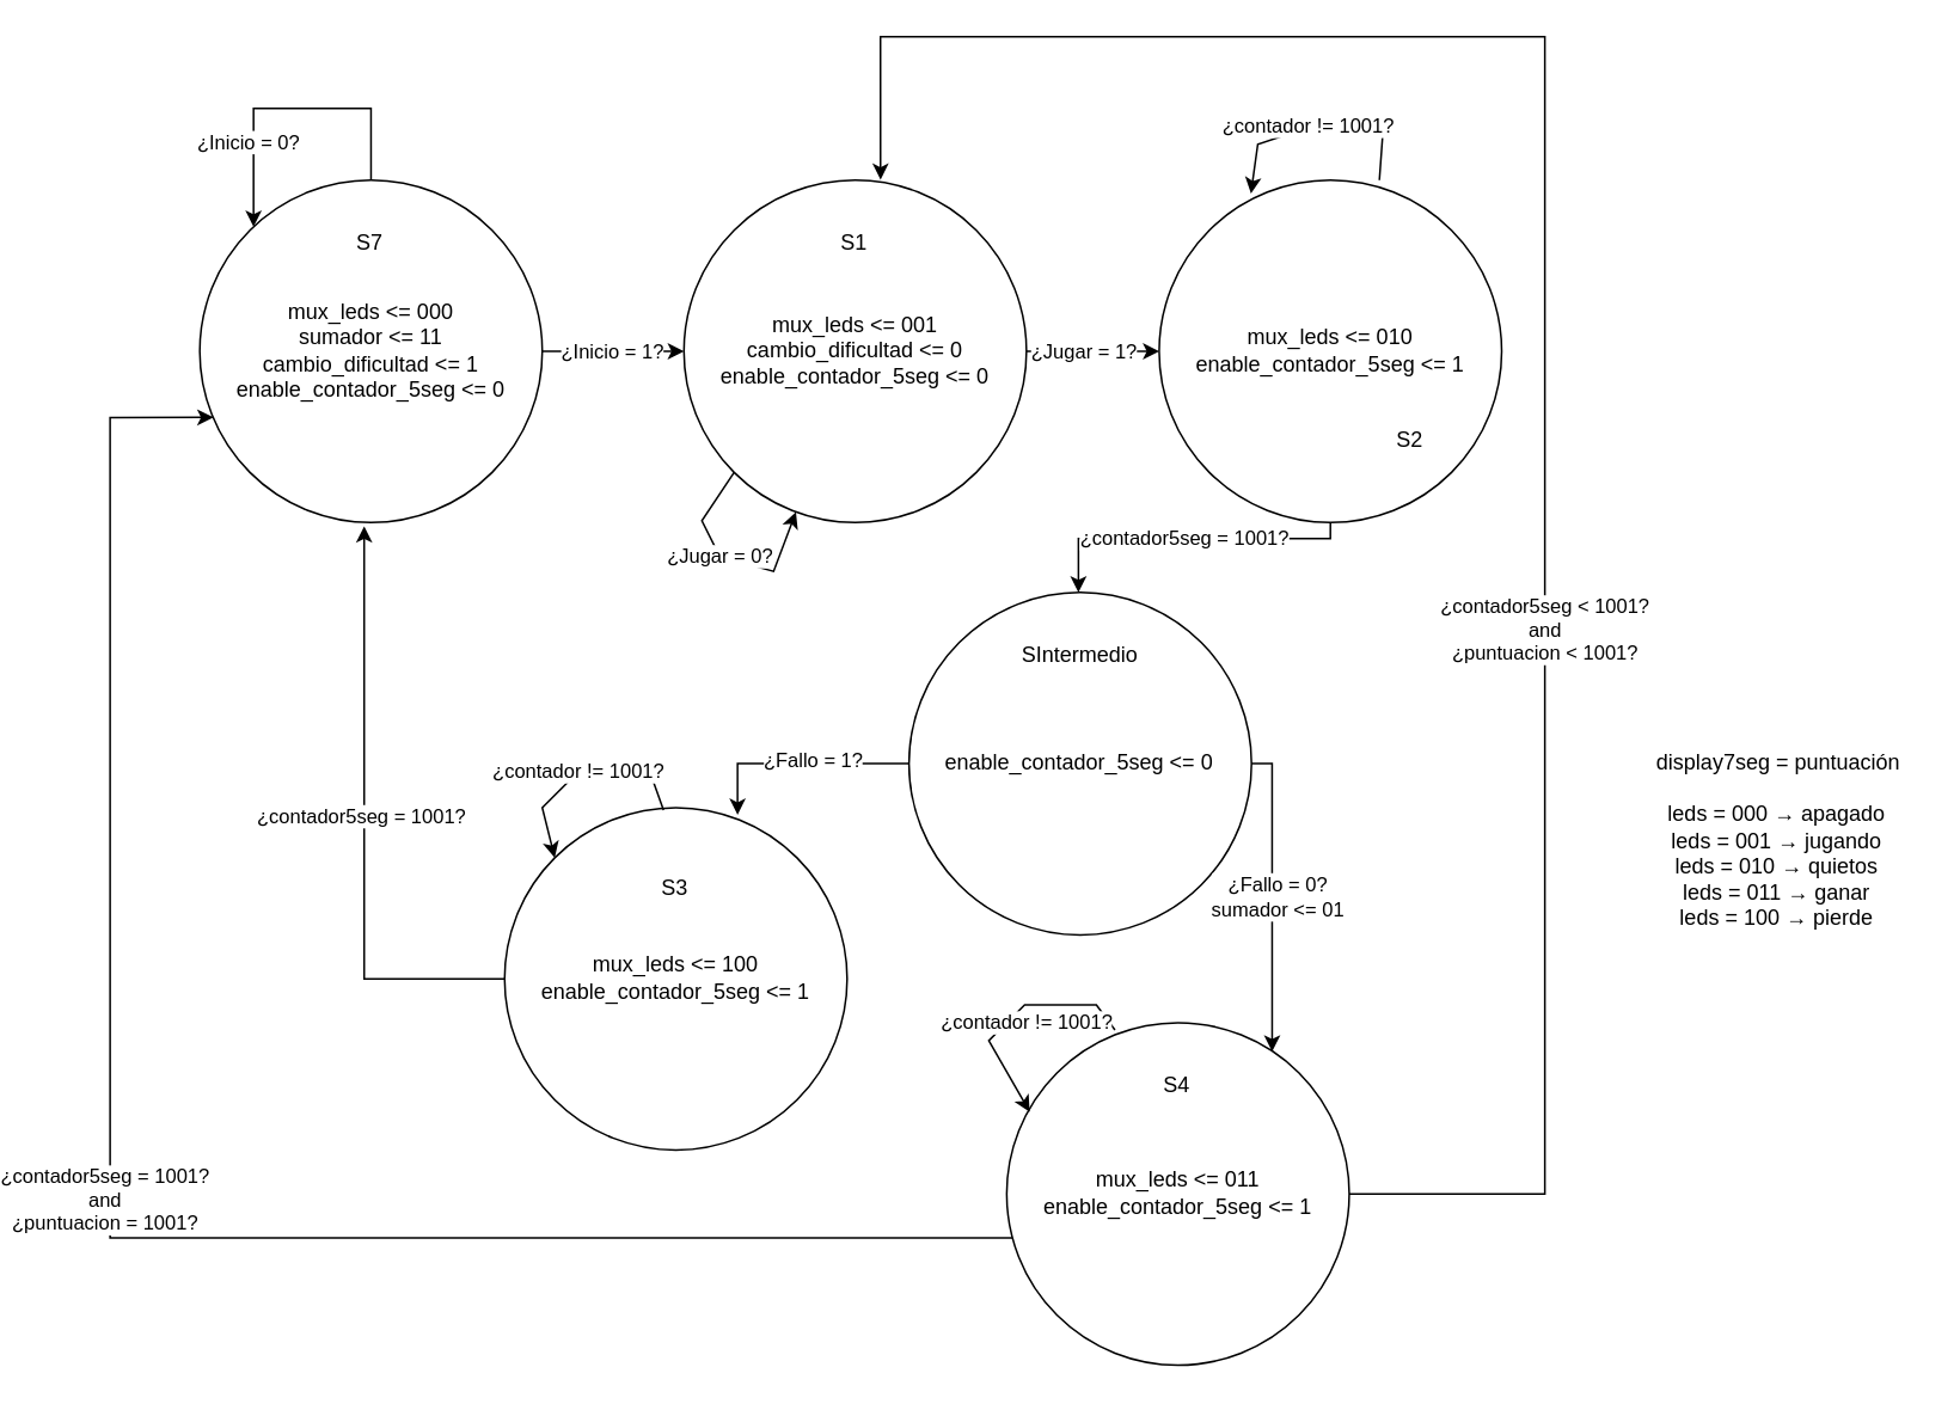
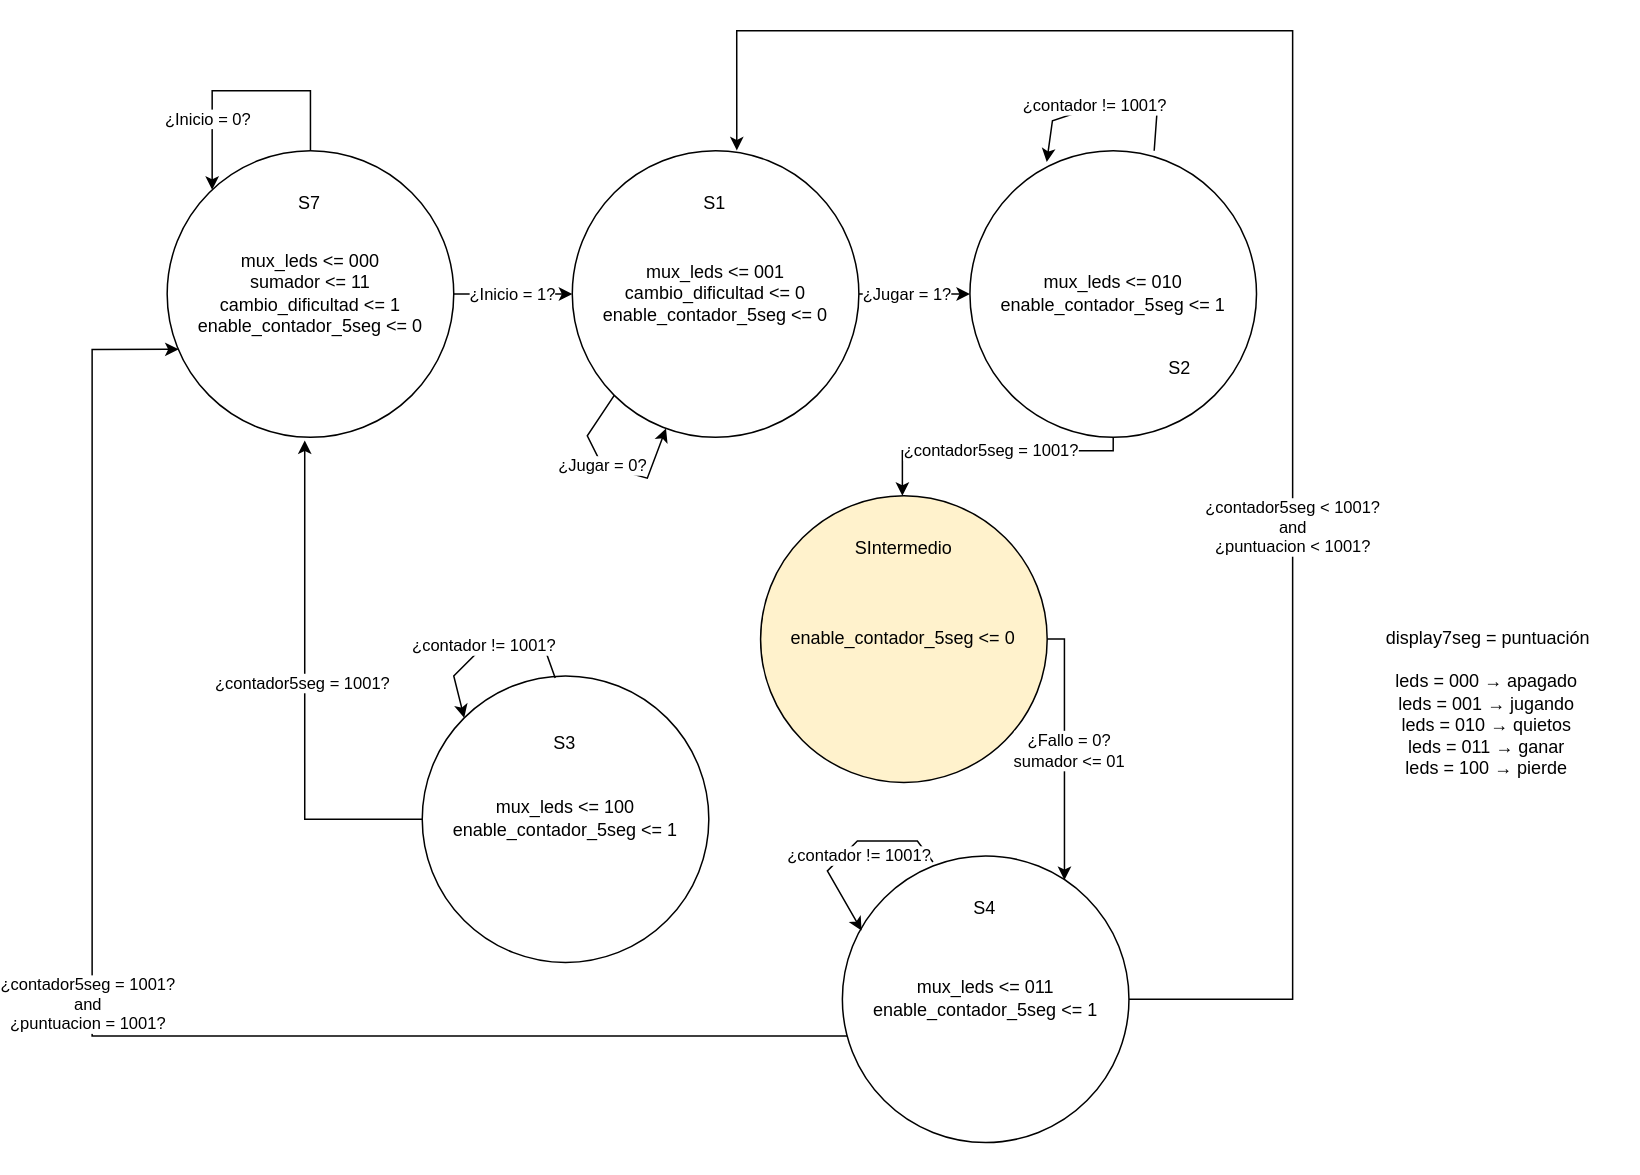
- <mxCell id="13" style="edgeStyle=orthogonalEdgeStyle;rounded=0;orthogonalLoop=1;jettySize=auto;html=1;entryX=0.68;entryY=0.021;entryDx=0;entryDy=0;entryPerimeter=0;" parent="1" source="15" target="26" edge="1"><mxGeometry relative="1" as="geometry"><Array as="points"><mxPoint x="370.91" y="425.91" /></Array></mxGeometry></mxCell>
- <mxCell id="14" value="¿Fallo = 1?" style="edgeLabel;html=1;align=center;verticalAlign=middle;resizable=0;points=[];" parent="13" vertex="1" connectable="0"><mxGeometry x="-0.124" y="-2" relative="1" as="geometry"><mxPoint as="offset" /></mxGeometry></mxCell>
- <mxCell id="15" value="&lt;div&gt;&lt;span style=&quot;background-color: initial;&quot;&gt;enable_contador_5seg &amp;lt;= 0&lt;/span&gt;&lt;br&gt;&lt;/div&gt;" style="ellipse;whiteSpace=wrap;html=1;aspect=fixed;" parent="1" vertex="1"><mxGeometry x="466.41" y="329.91" width="191" height="191" as="geometry" /></mxCell>
+ <mxCell id="15" value="&lt;div&gt;&lt;span style=&quot;background-color: initial;&quot;&gt;enable_contador_5seg &amp;lt;= 0&lt;/span&gt;&lt;br&gt;&lt;/div&gt;" style="ellipse;whiteSpace=wrap;html=1;aspect=fixed;fillColor=#fff2cc;" parent="1" vertex="1"><mxGeometry x="466.41" y="329.91" width="191" height="191" as="geometry" /></mxCell>
